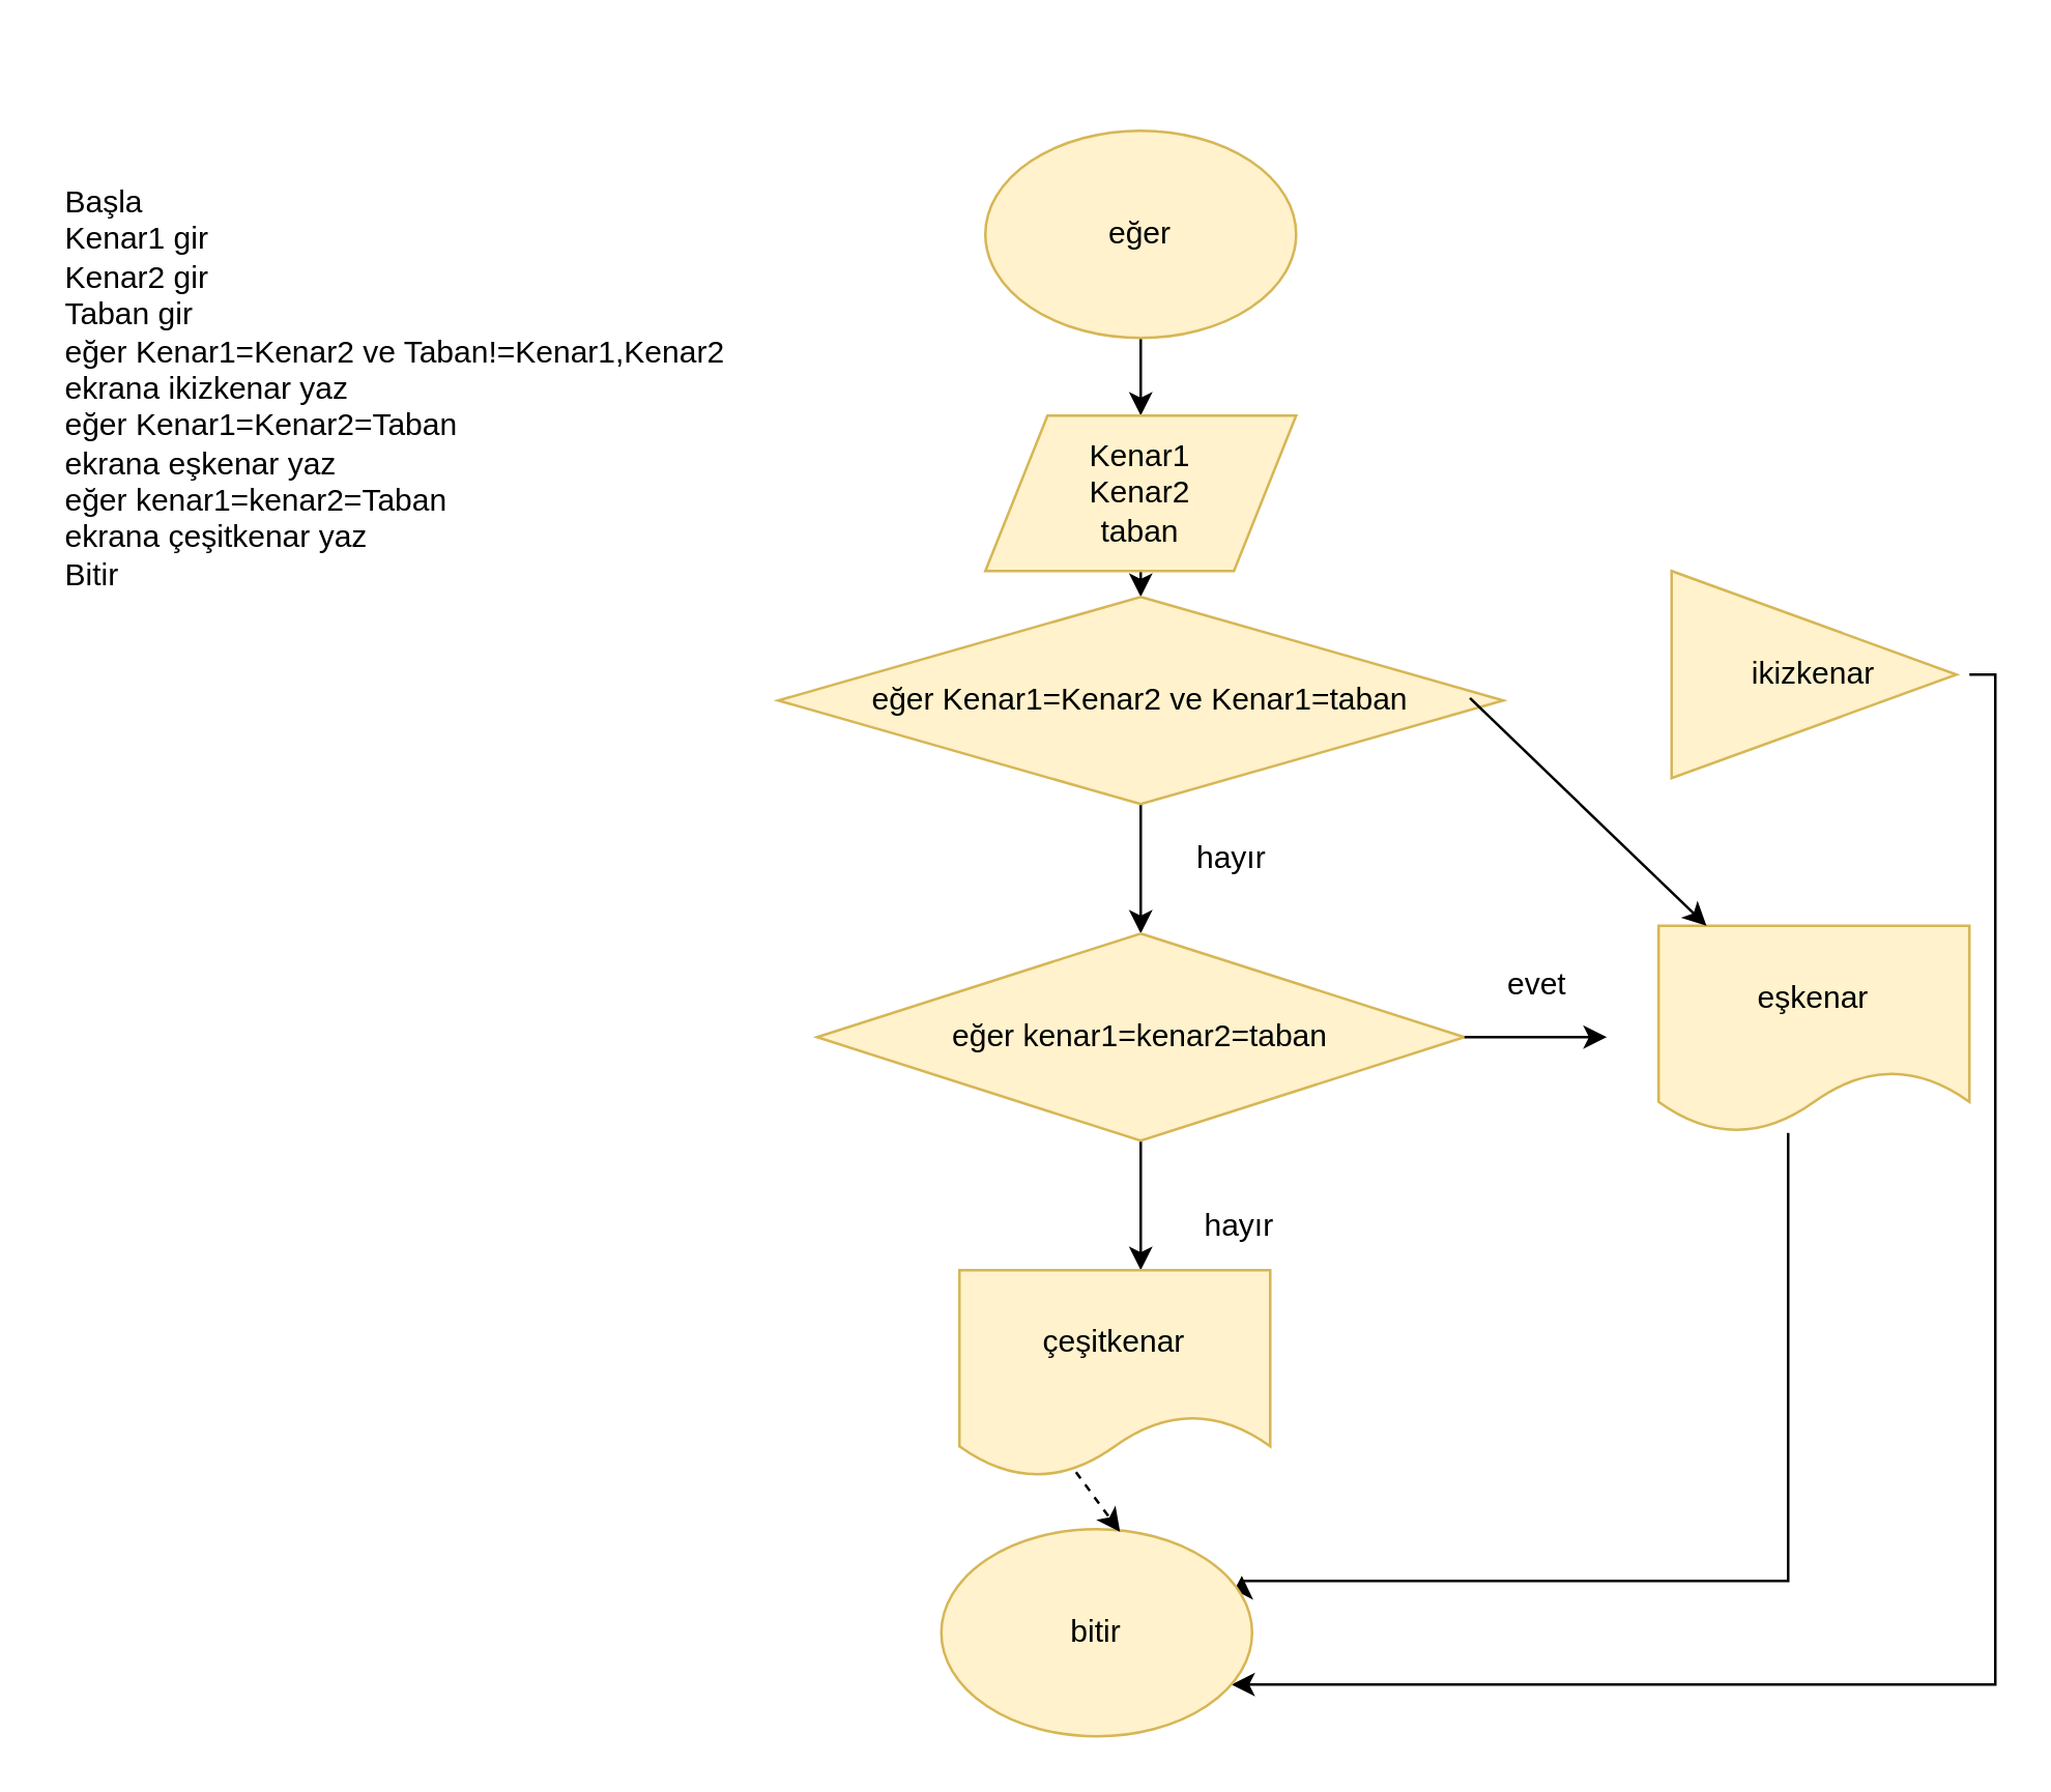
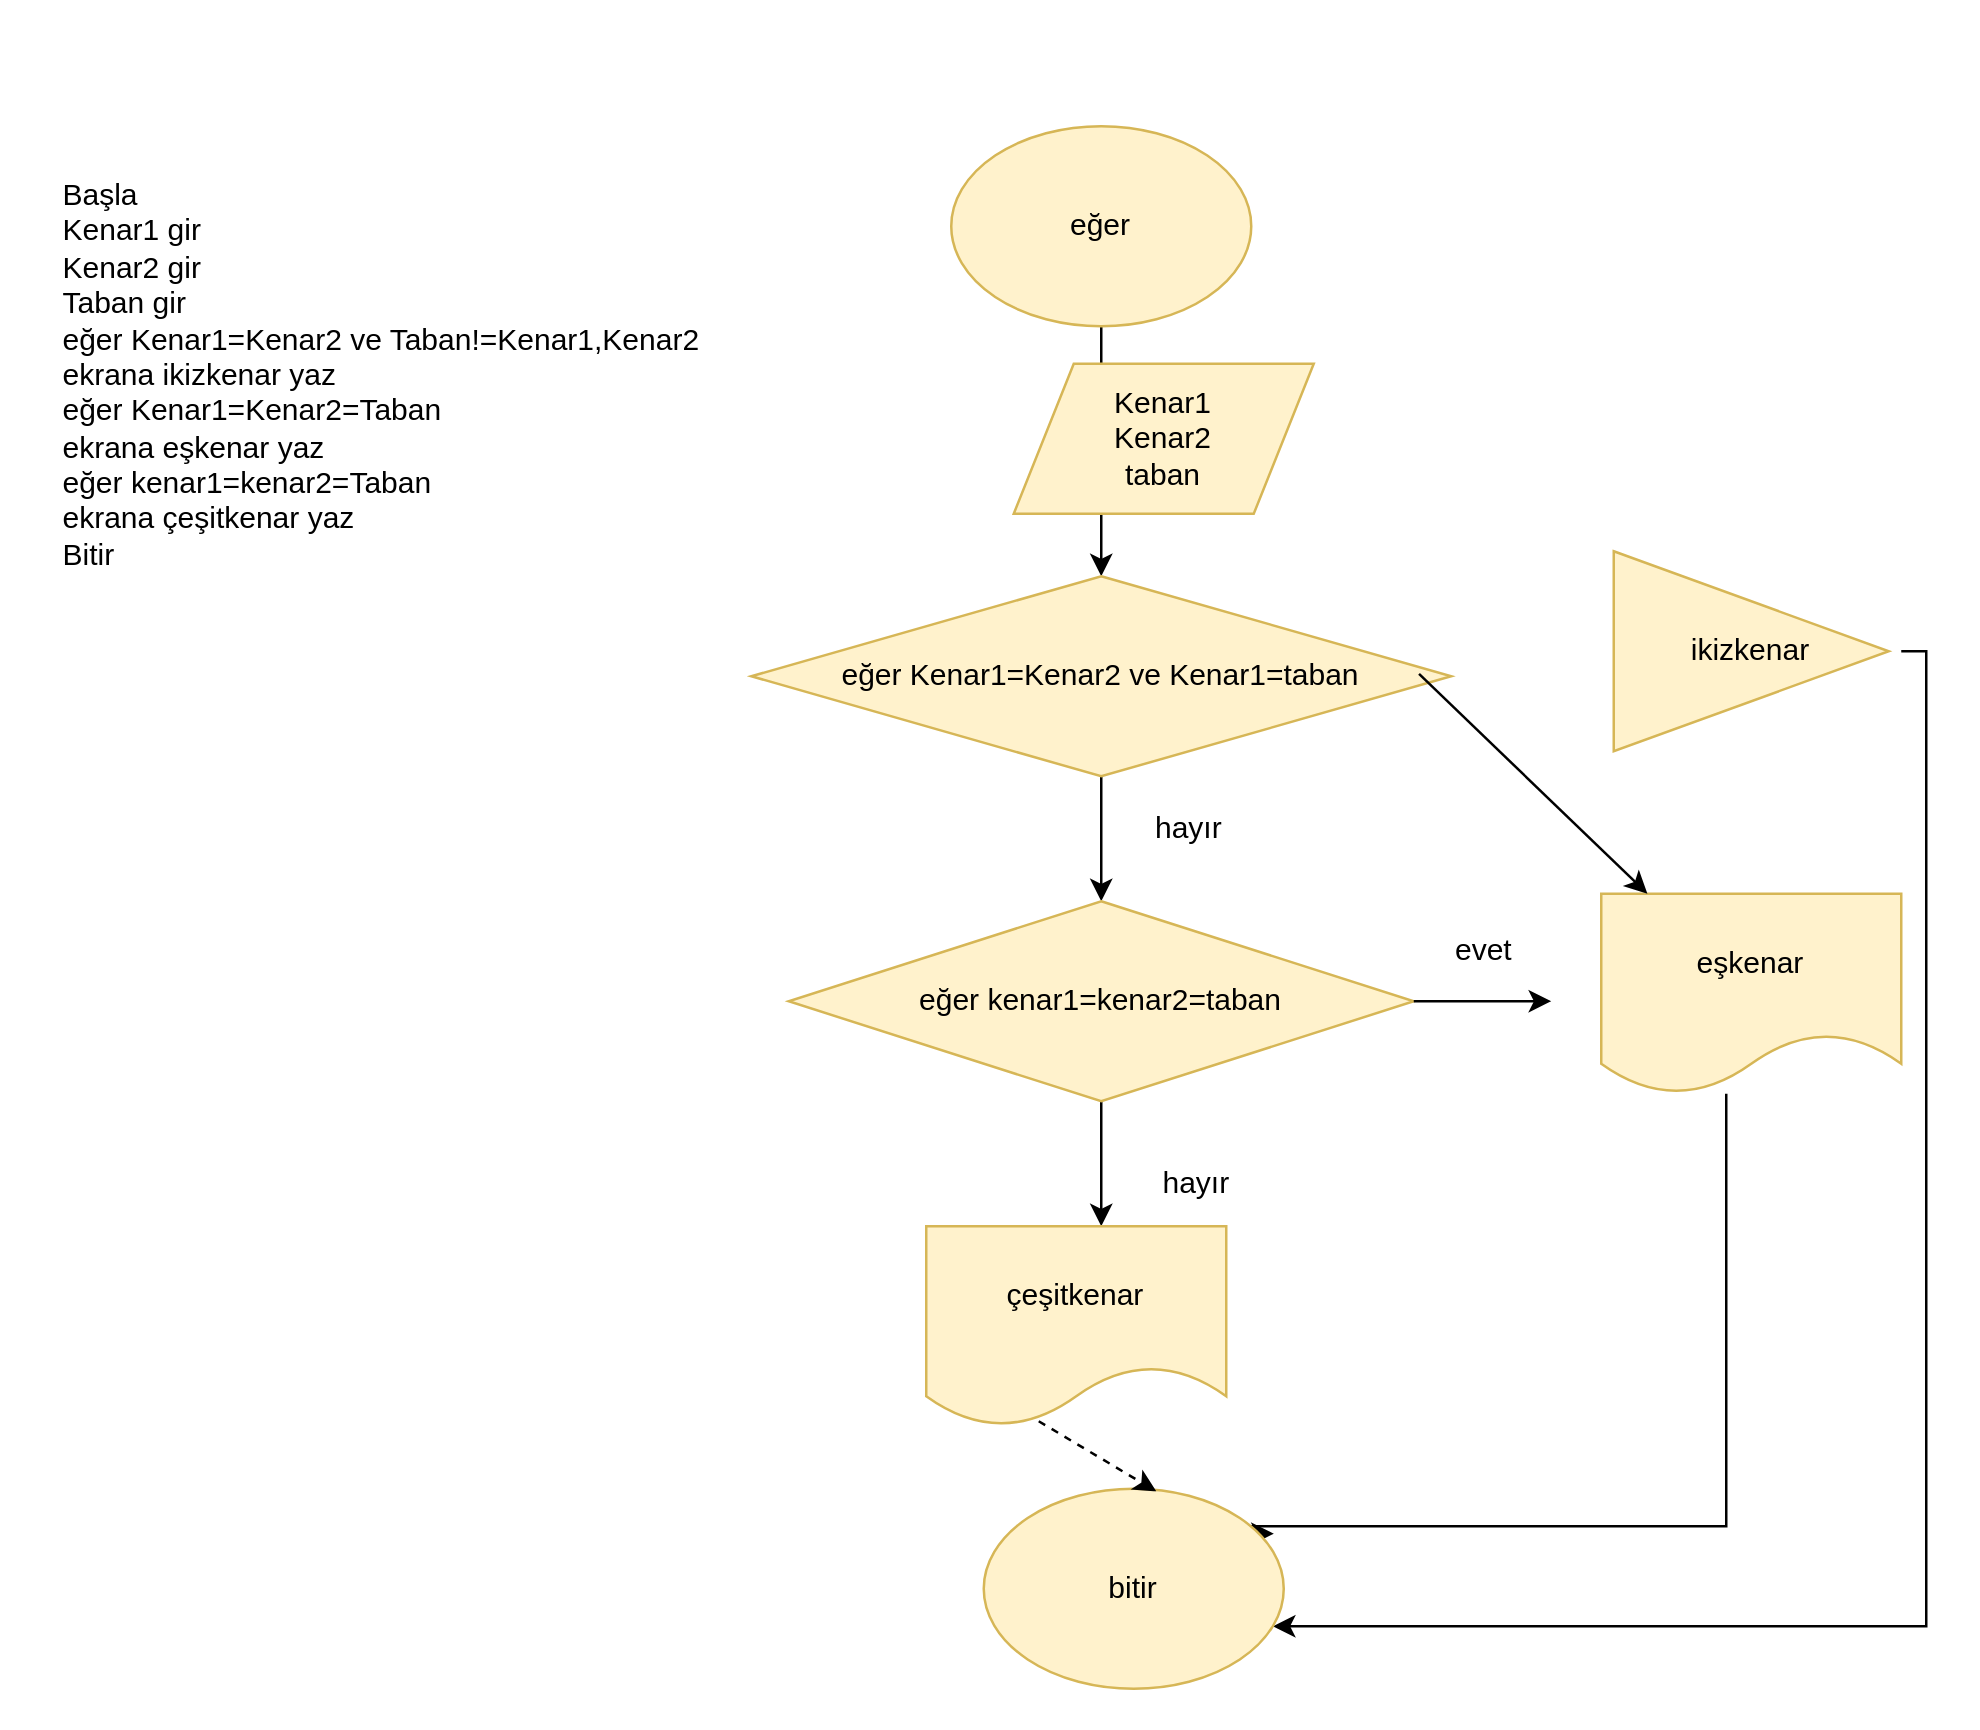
- <mxCell id="6" value="Kenar1&lt;br&gt;Kenar2&lt;br&gt;taban" style="shape=parallelogram;perimeter=parallelogramPerimeter;whiteSpace=wrap;html=1;fillColor=#fff2cc;strokeColor=#d6b656;" parent="1" vertex="1"><mxGeometry x="380" y="160" width="120" height="60" as="geometry" /></mxCell>
+ <mxCell id="6" value="Kenar1&lt;br&gt;Kenar2&lt;br&gt;taban" style="shape=parallelogram;perimeter=parallelogramPerimeter;whiteSpace=wrap;html=1;fillColor=#fff2cc;strokeColor=#d6b656;" parent="1" vertex="1"><mxGeometry x="405" y="145" width="120" height="60" as="geometry" /></mxCell>
- <mxCell id="17" value="bitir" style="ellipse;whiteSpace=wrap;html=1;fillColor=#fff2cc;strokeColor=#d6b656;" parent="1" vertex="1"><mxGeometry x="363" y="590" width="120" height="80" as="geometry" /></mxCell>
+ <mxCell id="17" value="bitir" style="ellipse;whiteSpace=wrap;html=1;fillColor=#fff2cc;strokeColor=#d6b656;" parent="1" vertex="1"><mxGeometry x="393" y="595" width="120" height="80" as="geometry" /></mxCell>
